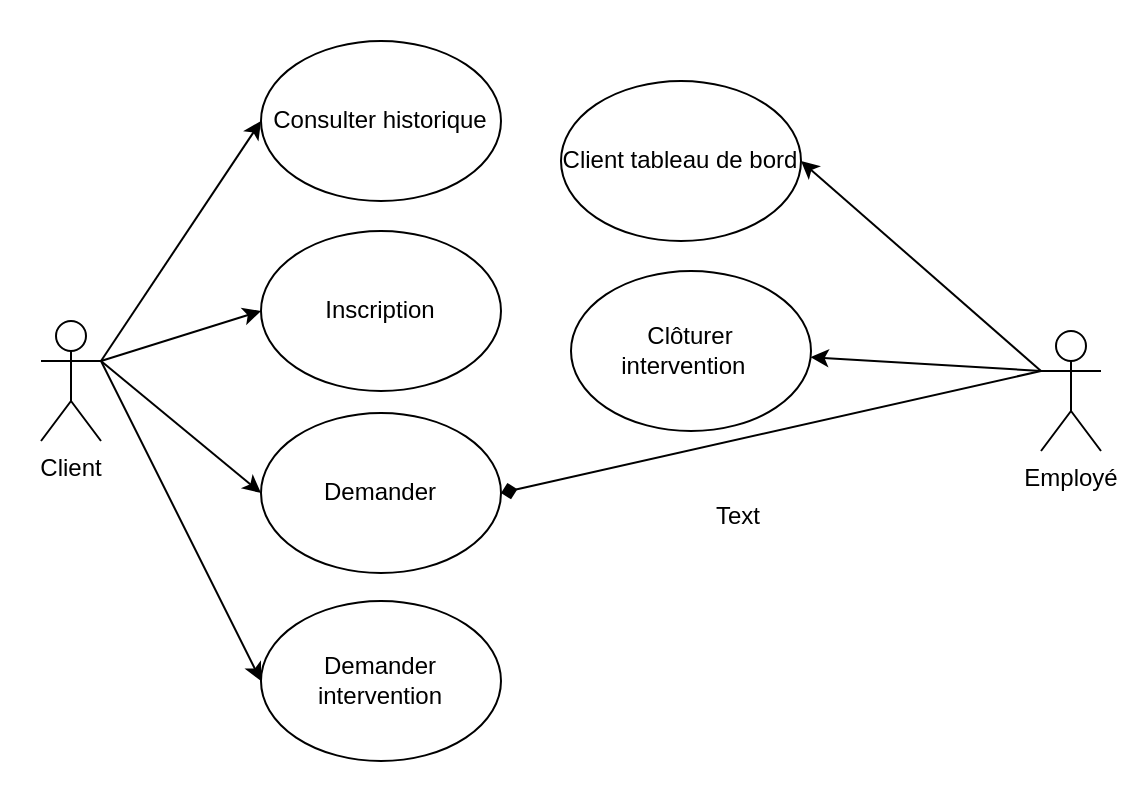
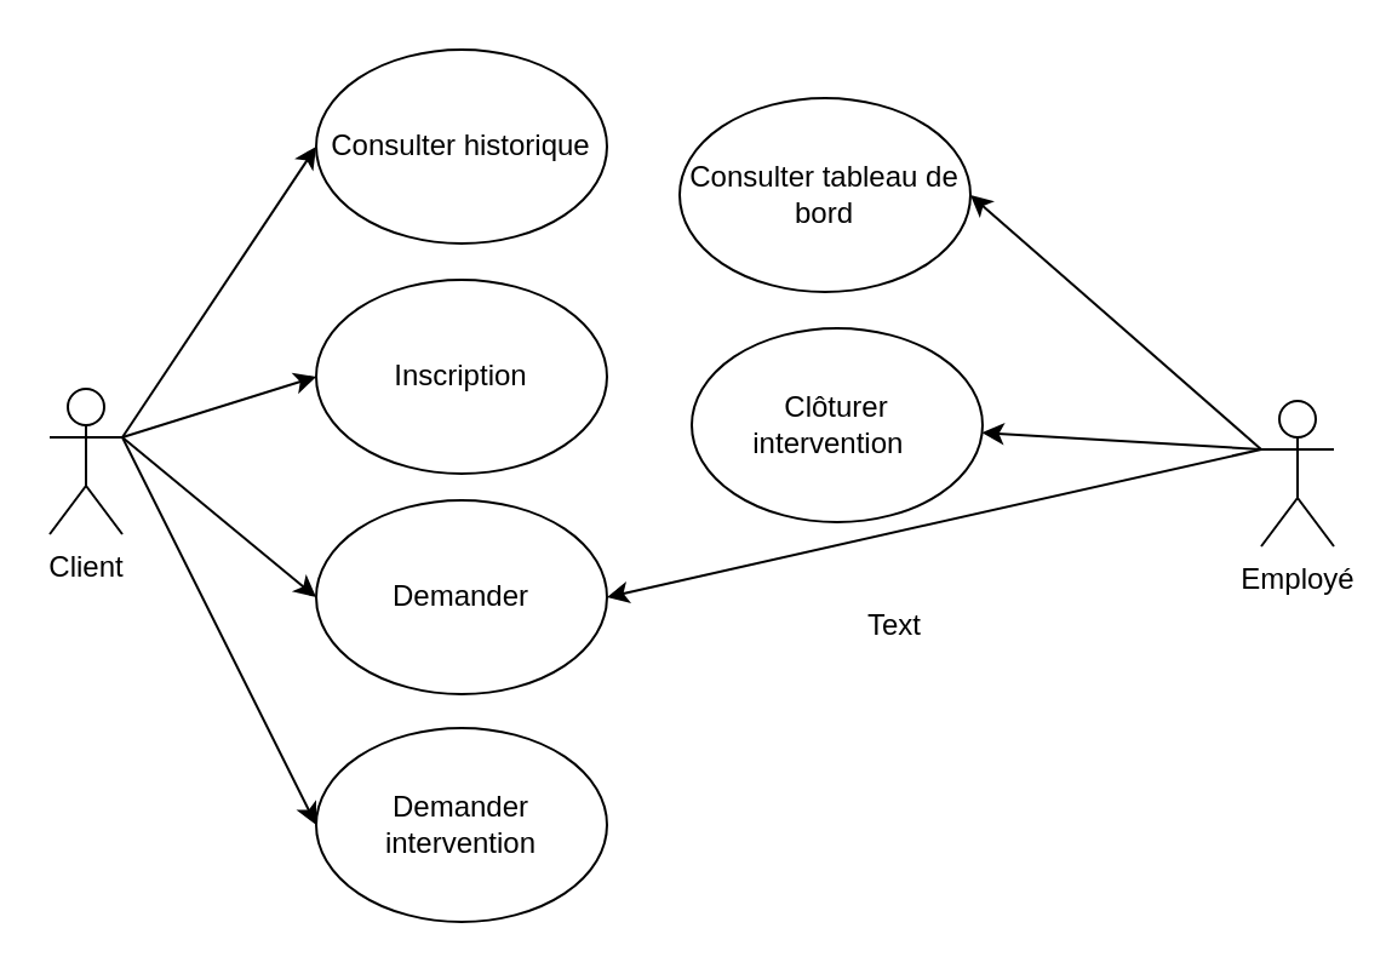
- <mxCell id="12" value="Client tableau de bord" style="ellipse;whiteSpace=wrap;html=1;" parent="1" vertex="1"><mxGeometry x="280" y="40" width="120" height="80" as="geometry" /></mxCell>
+ <mxCell id="12" value="Consulter tableau de bord" style="ellipse;whiteSpace=wrap;html=1;" parent="1" vertex="1"><mxGeometry x="280" y="40" width="120" height="80" as="geometry" /></mxCell>
- <mxCell id="5" style="edgeStyle=none;rounded=0;orthogonalLoop=1;jettySize=auto;html=1;exitX=0;exitY=0.333;exitDx=0;exitDy=0;exitPerimeter=0;entryX=1;entryY=0.5;entryDx=0;entryDy=0;endArrow=diamond;" edge="1" parent="1" source="6" target="10"><mxGeometry relative="1" as="geometry" /></mxCell>
+ <mxCell id="5" style="edgeStyle=none;rounded=0;orthogonalLoop=1;jettySize=auto;html=1;exitX=0;exitY=0.333;exitDx=0;exitDy=0;exitPerimeter=0;entryX=1;entryY=0.5;entryDx=0;entryDy=0;" edge="1" parent="1" source="6" target="10"><mxGeometry relative="1" as="geometry" /></mxCell>
